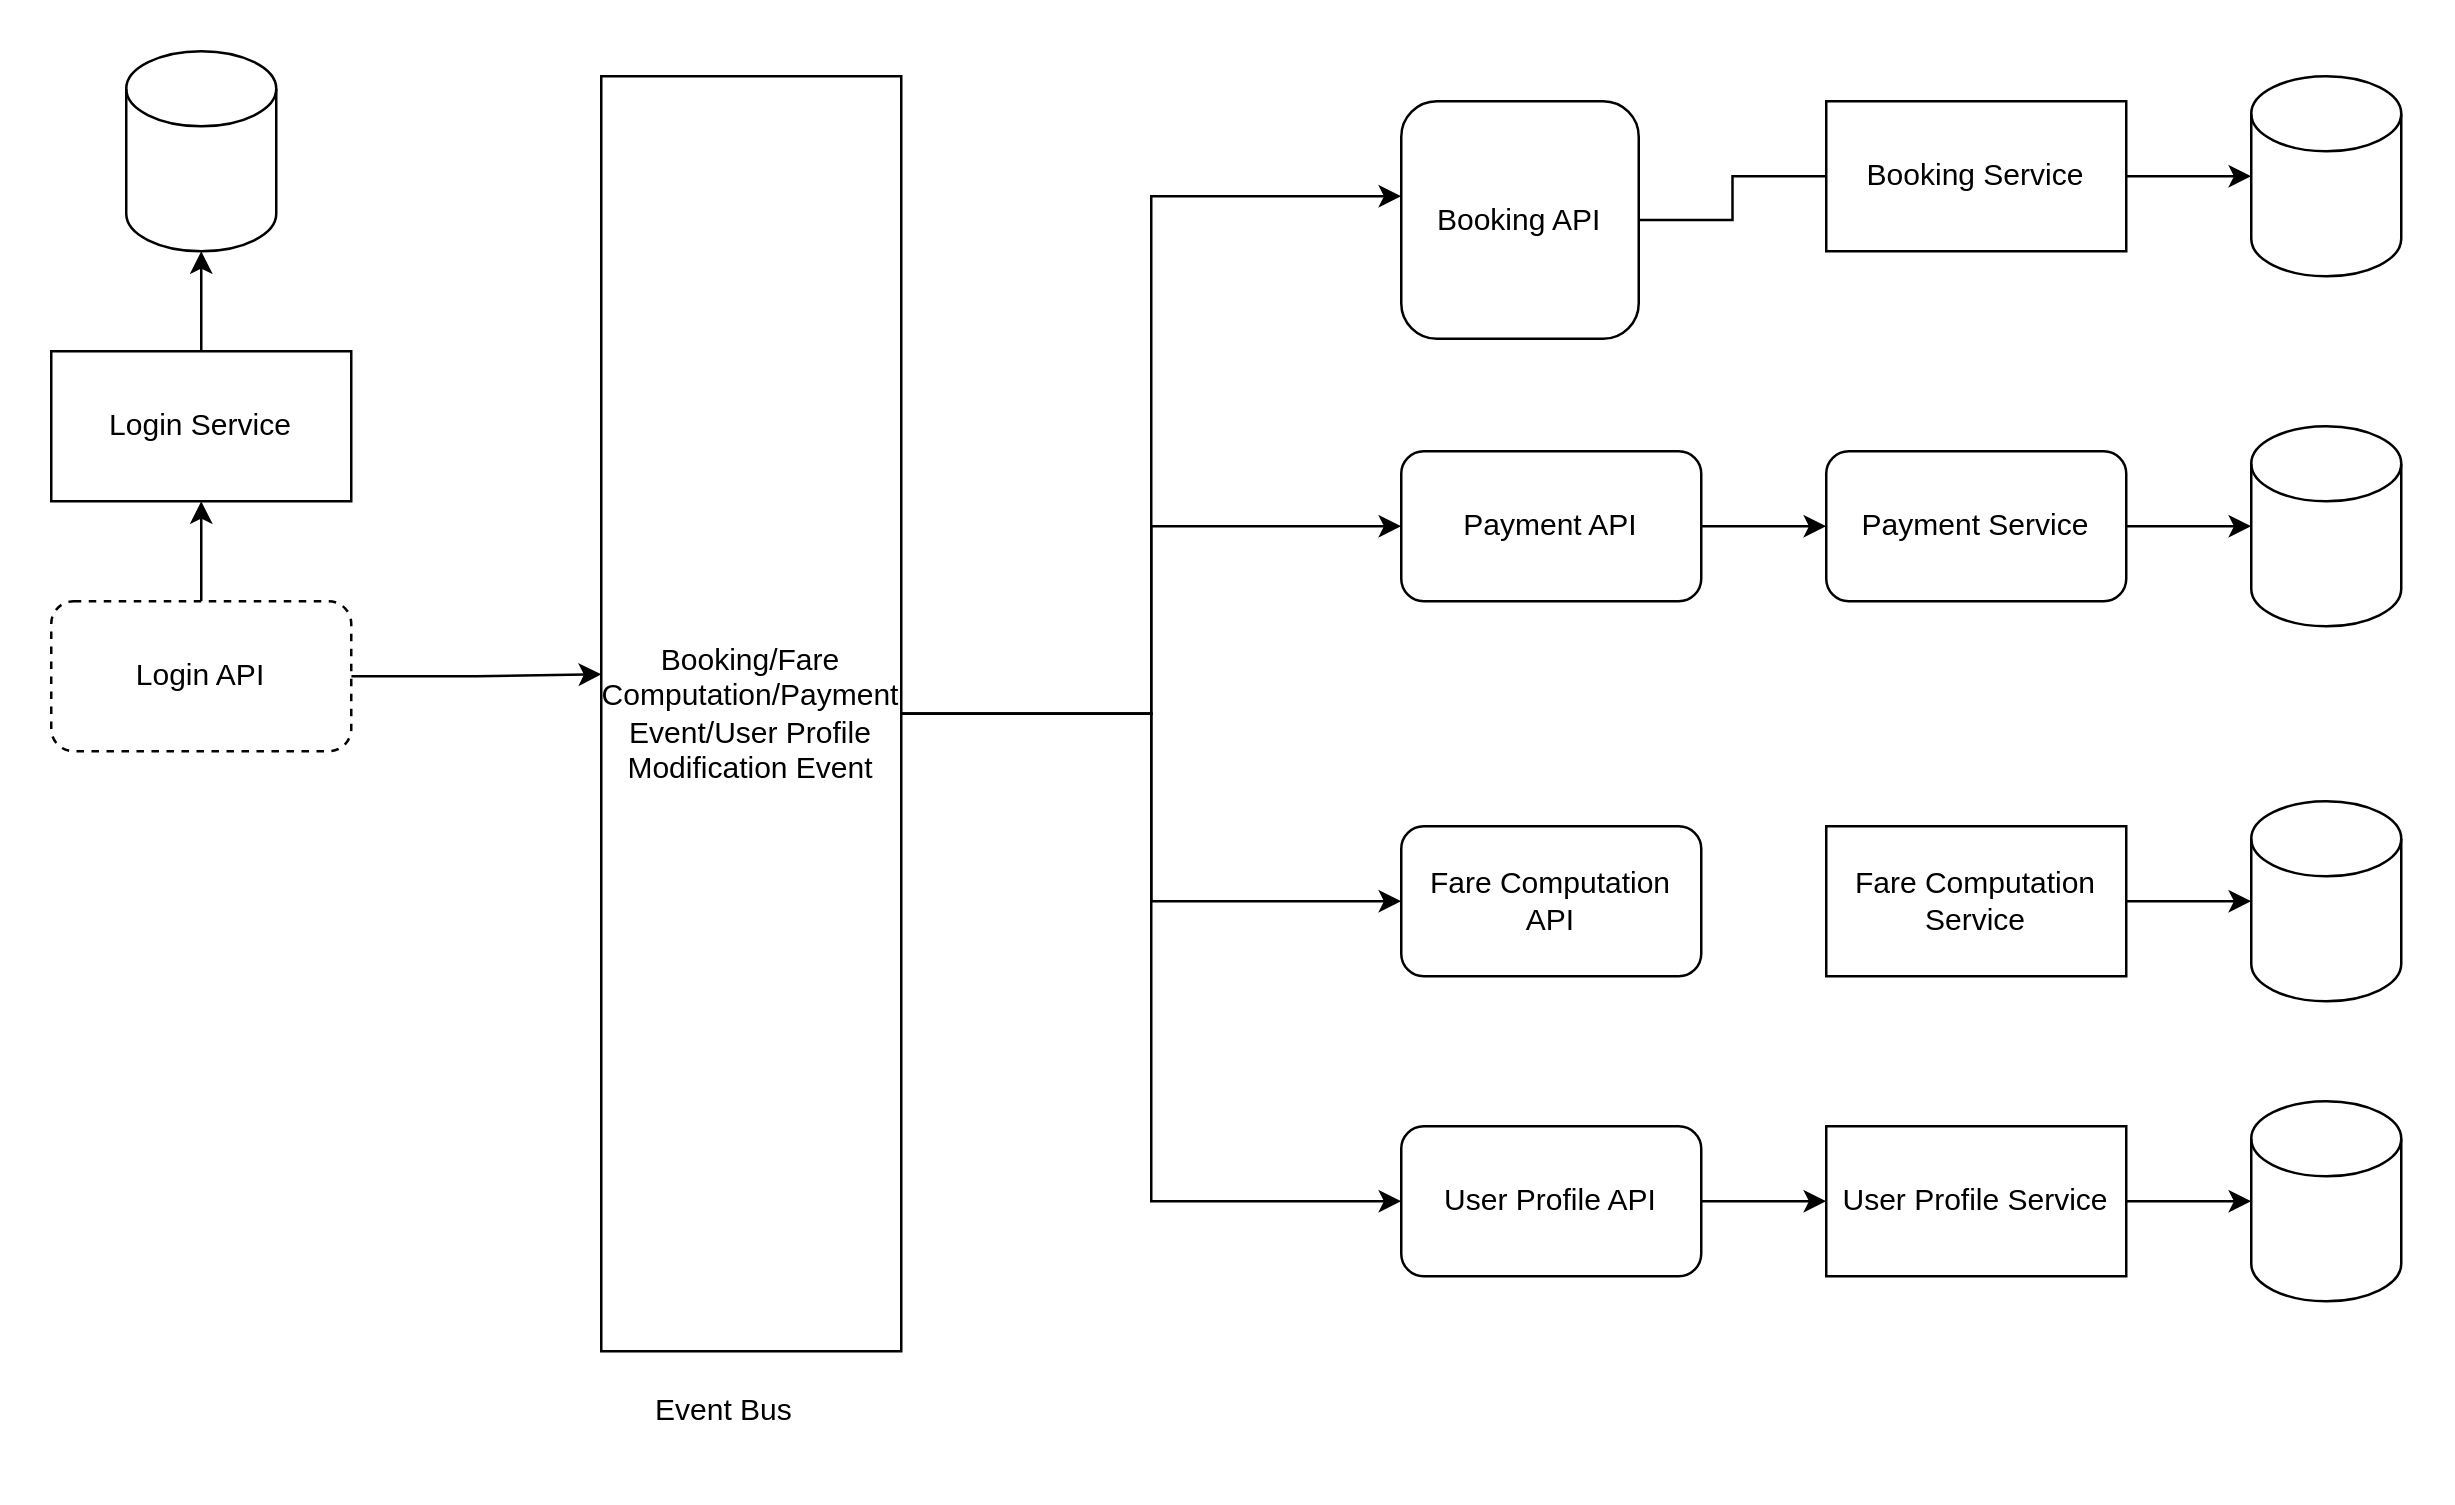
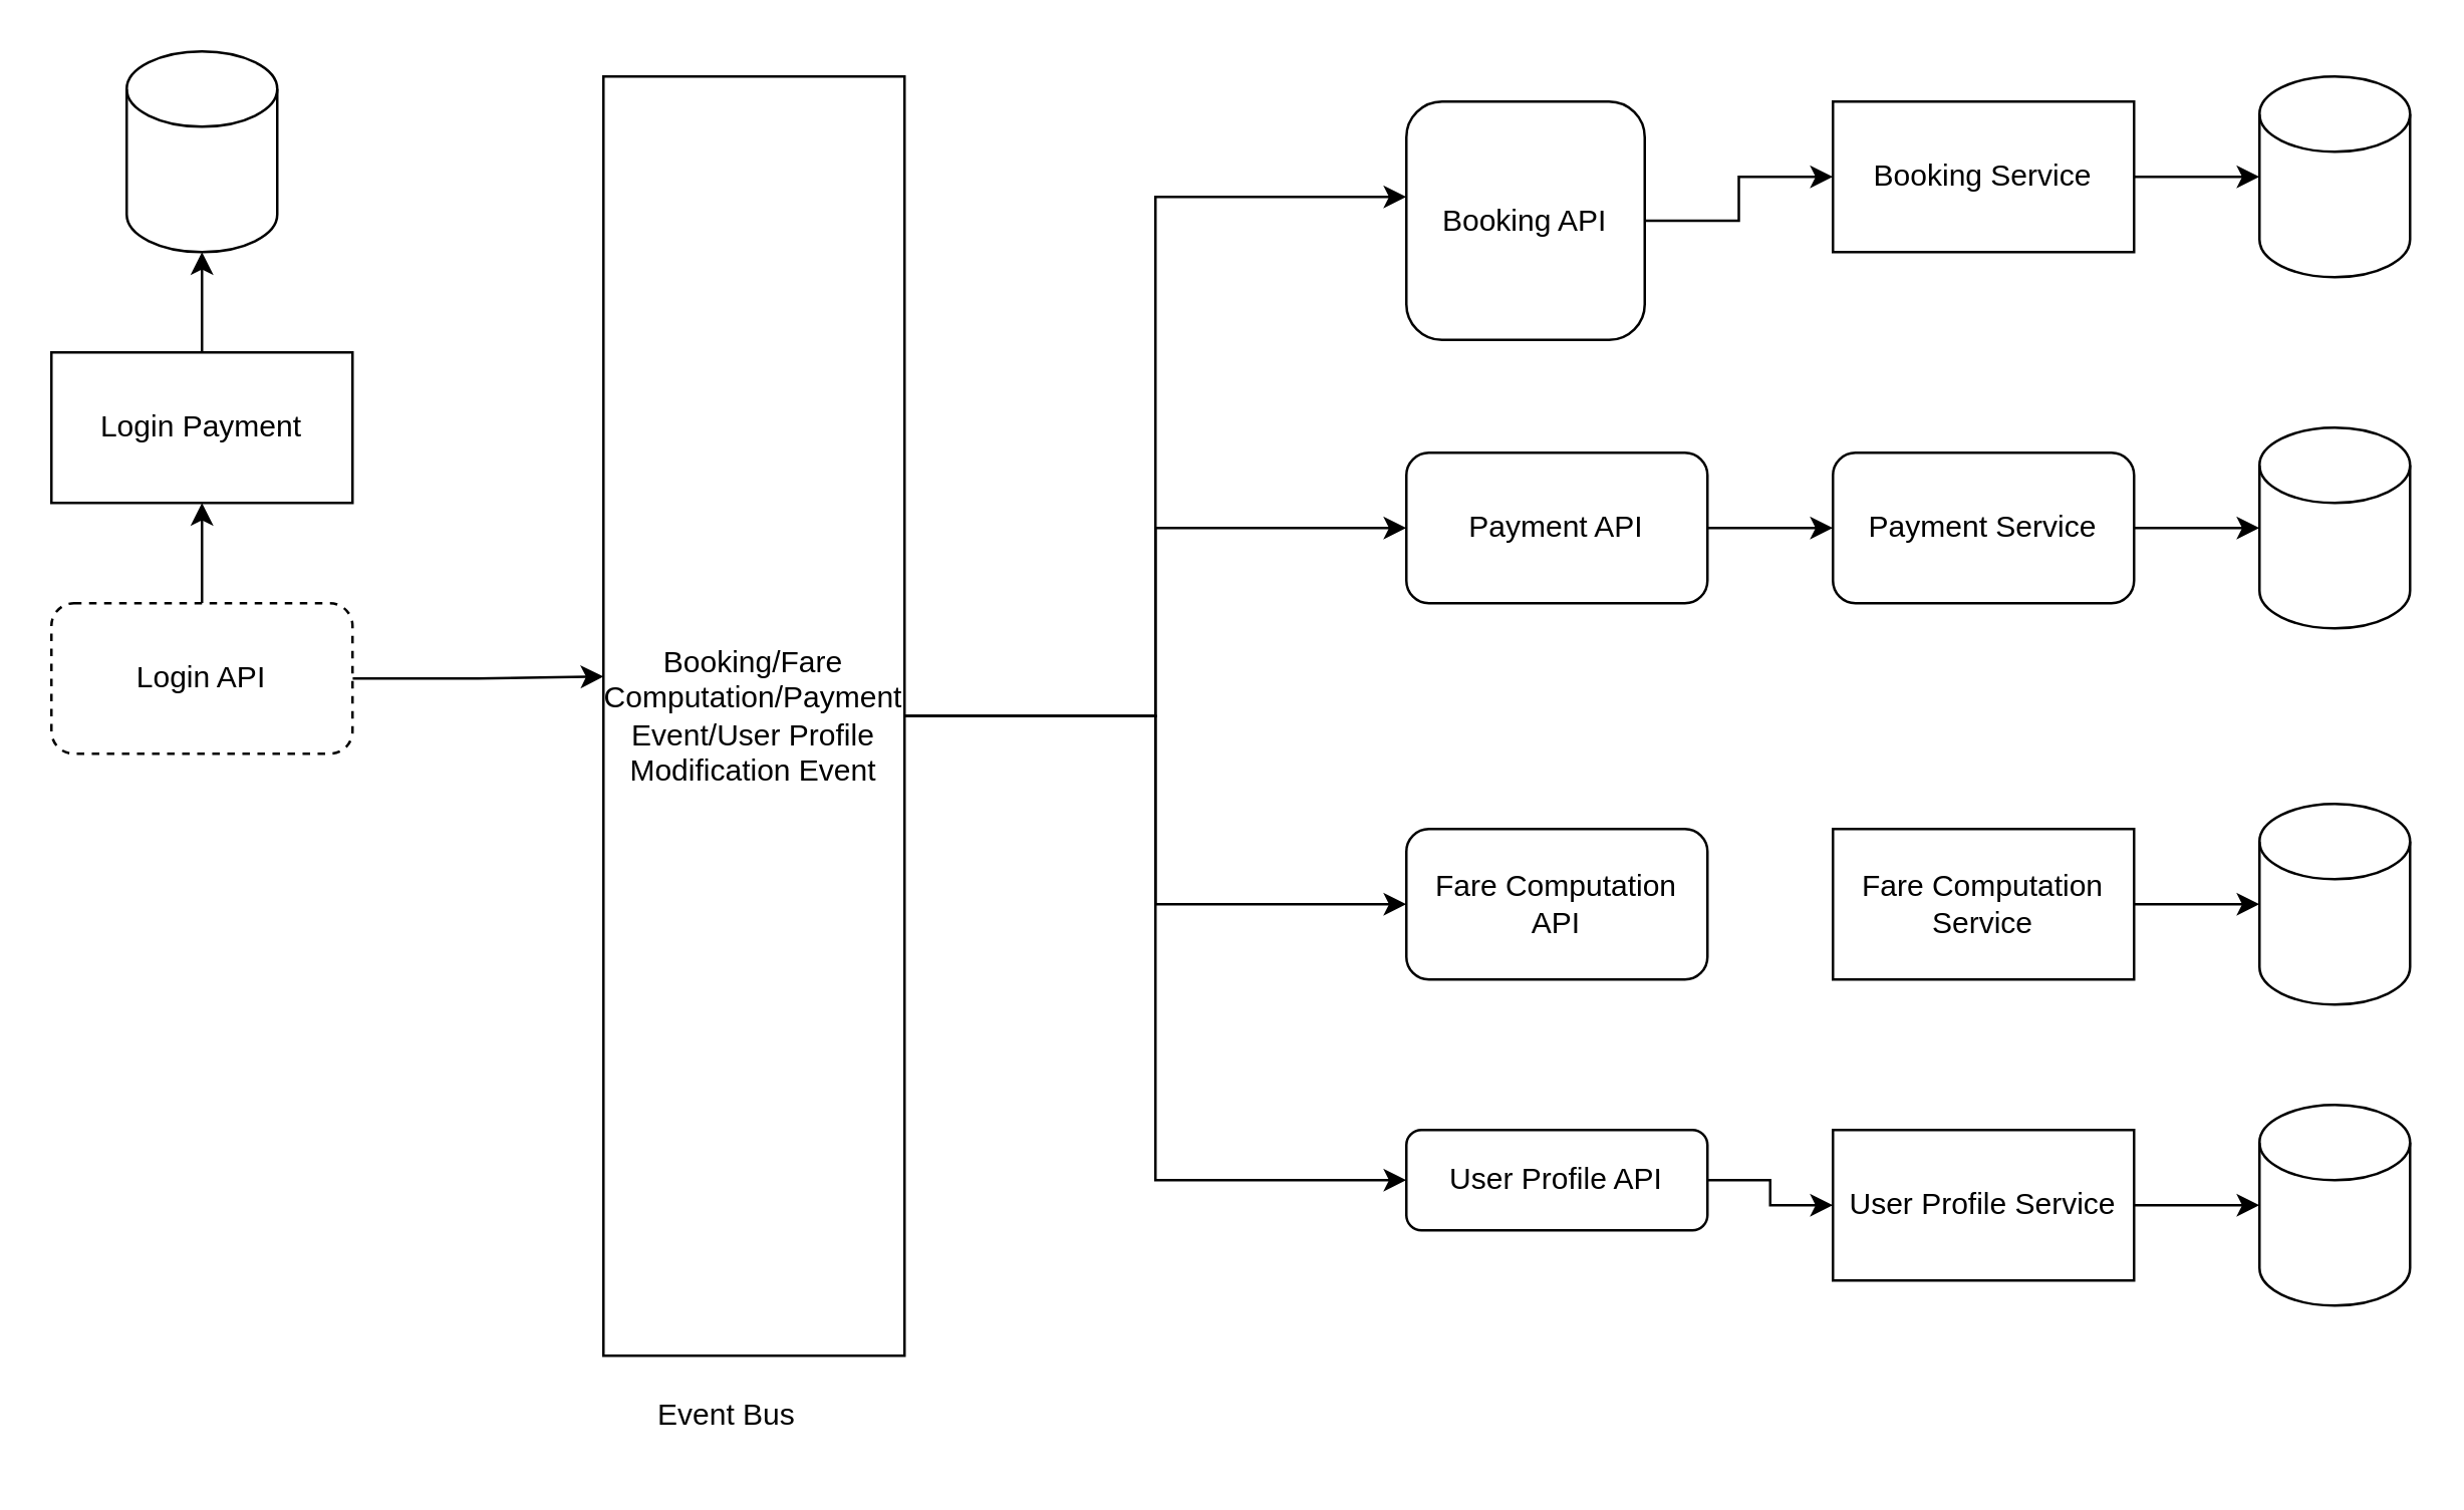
- <mxCell id="26" style="edgeStyle=orthogonalEdgeStyle;rounded=0;orthogonalLoop=1;jettySize=auto;html=1;exitX=1;exitY=0.5;exitDx=0;exitDy=0;entryX=0;entryY=0.5;entryDx=0;entryDy=0;endArrow=none;" edge="1" parent="1" source="27" target="6"><mxGeometry relative="1" as="geometry" /></mxCell>
+ <mxCell id="26" style="edgeStyle=orthogonalEdgeStyle;rounded=0;orthogonalLoop=1;jettySize=auto;html=1;exitX=1;exitY=0.5;exitDx=0;exitDy=0;entryX=0;entryY=0.5;entryDx=0;entryDy=0;" edge="1" parent="1" source="27" target="6"><mxGeometry relative="1" as="geometry" /></mxCell>
- <mxCell id="3" value="Login Service" style="rounded=0;whiteSpace=wrap;html=1;" vertex="1" parent="1"><mxGeometry x="20" y="140" width="120" height="60" as="geometry" /></mxCell>
+ <mxCell id="3" value="Login Payment" style="rounded=0;whiteSpace=wrap;html=1;" vertex="1" parent="1"><mxGeometry x="20" y="140" width="120" height="60" as="geometry" /></mxCell>
- <mxCell id="32" value="User Profile API" style="rounded=1;whiteSpace=wrap;html=1;" vertex="1" parent="1"><mxGeometry x="560" y="450" width="120" height="60" as="geometry" /></mxCell>
+ <mxCell id="32" value="User Profile API" style="rounded=1;whiteSpace=wrap;html=1;" vertex="1" parent="1"><mxGeometry x="560" y="450" width="120" height="40" as="geometry" /></mxCell>
